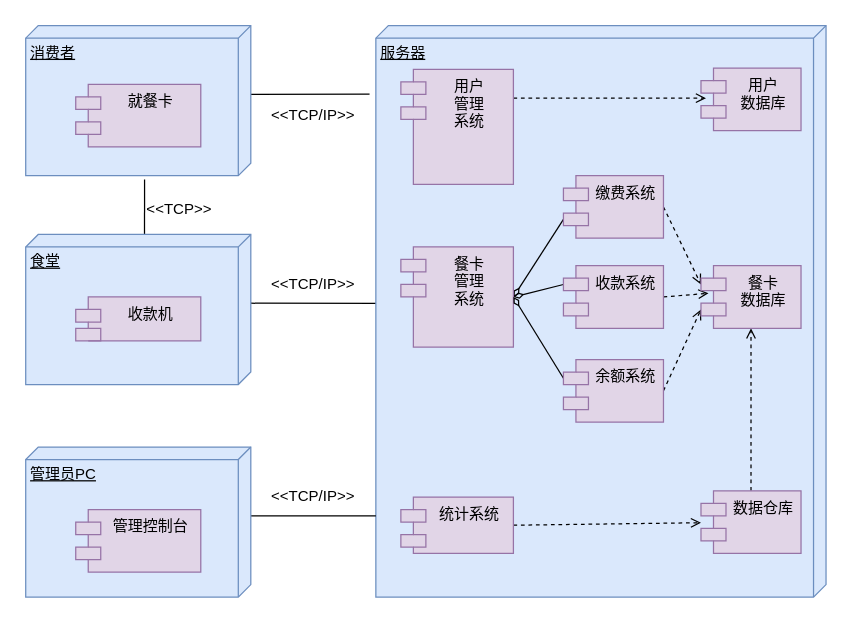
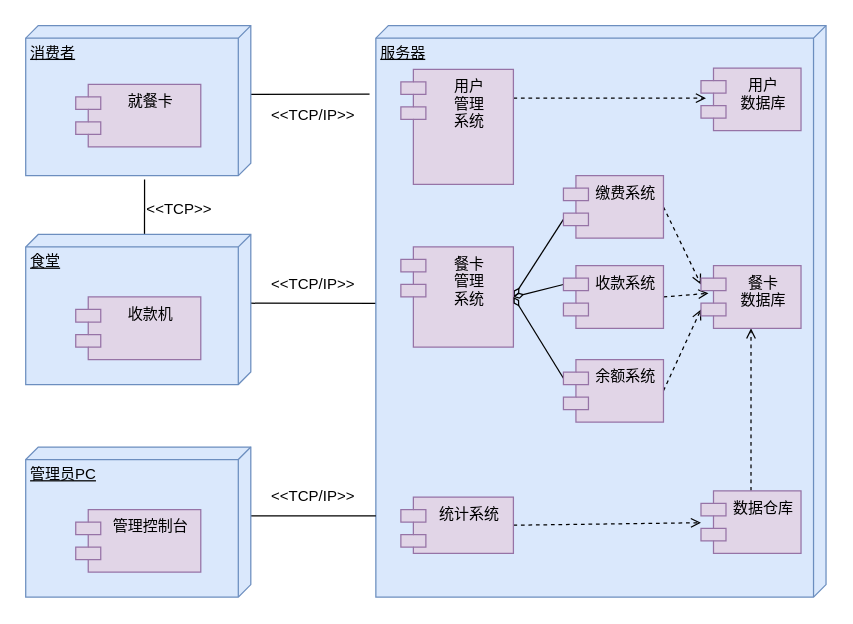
- <mxCell id="8" value="收款机" style="shape=module;align=left;spacingLeft=20;align=center;verticalAlign=top;fillColor=#e1d5e7;strokeColor=#9673a6;" vertex="1" parent="1"><mxGeometry x="60" y="237" width="100" height="35" as="geometry" /></mxCell>
+ <mxCell id="8" value="收款机" style="shape=module;align=left;spacingLeft=20;align=center;verticalAlign=top;fillColor=#e1d5e7;strokeColor=#9673a6;" vertex="1" parent="1"><mxGeometry x="60" y="237" width="100" height="50" as="geometry" /></mxCell>
